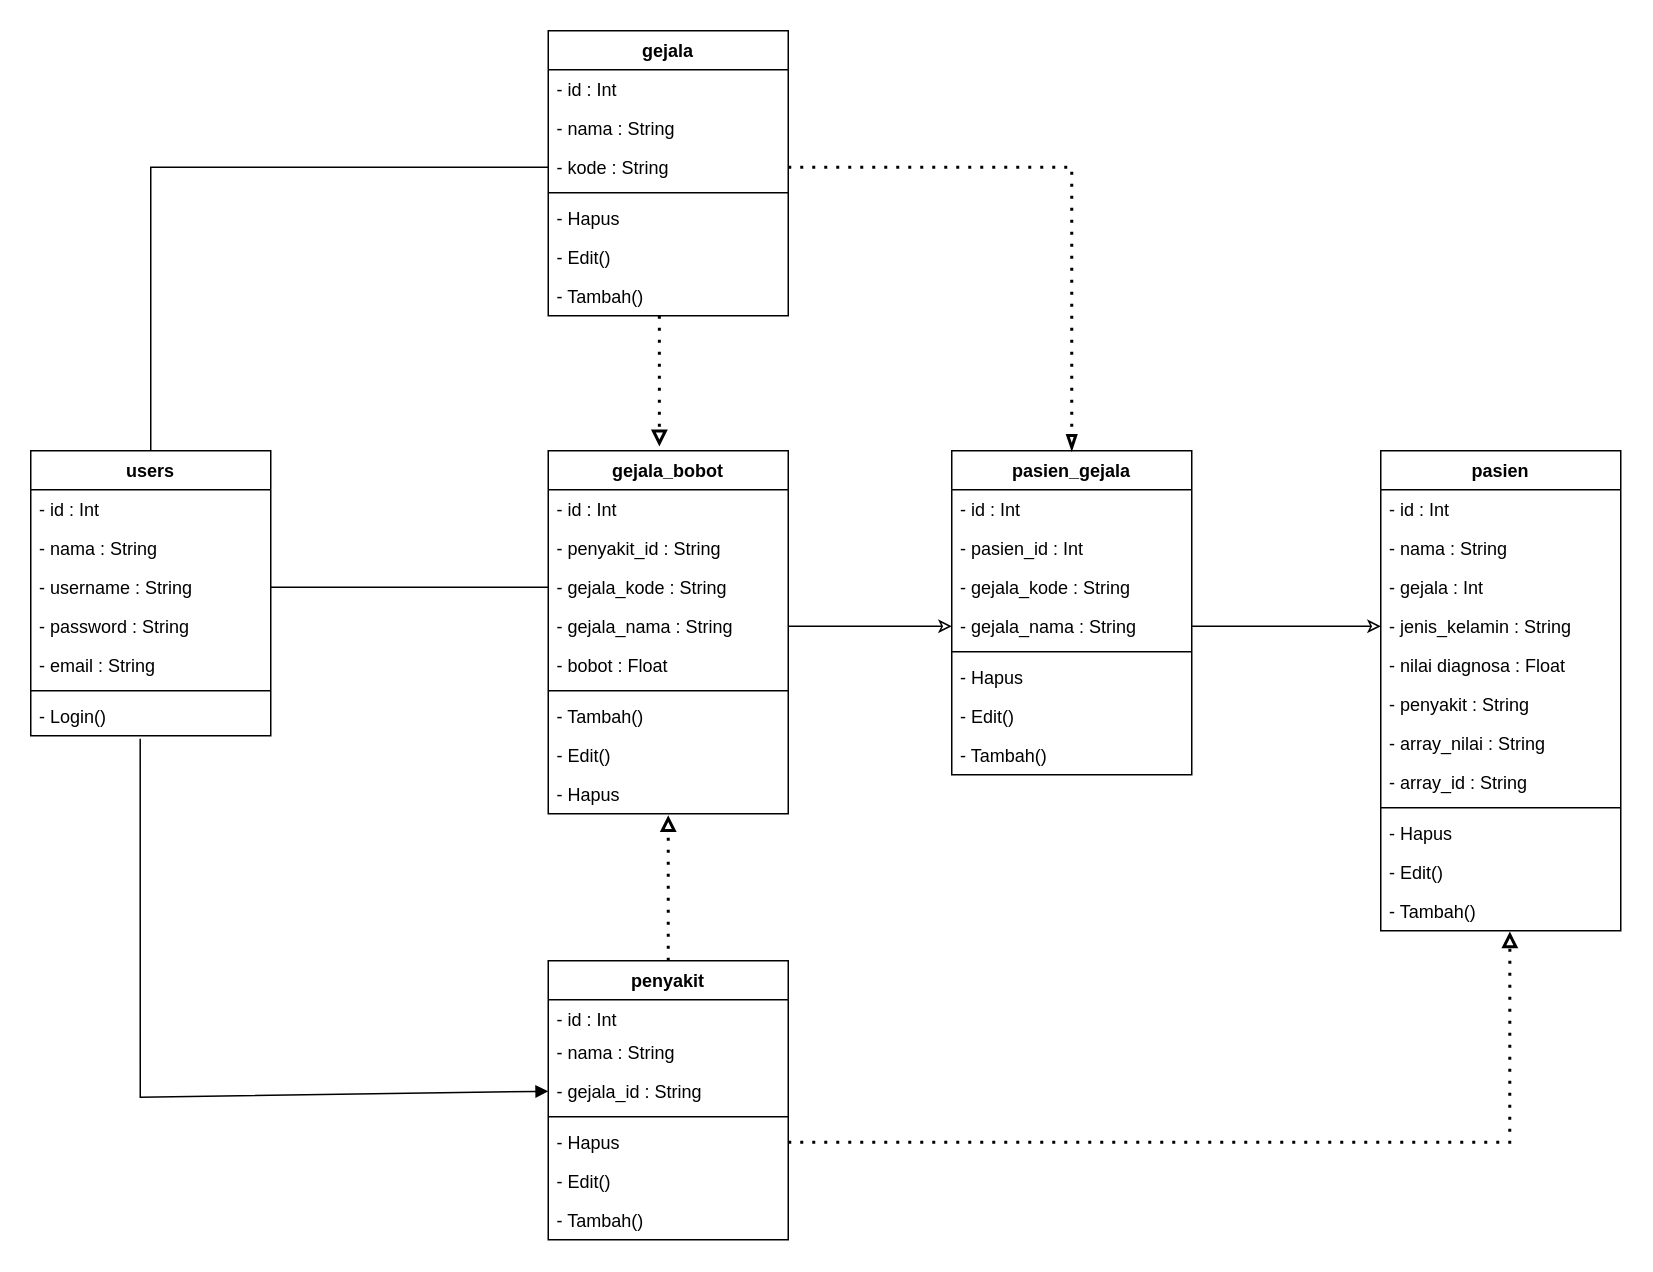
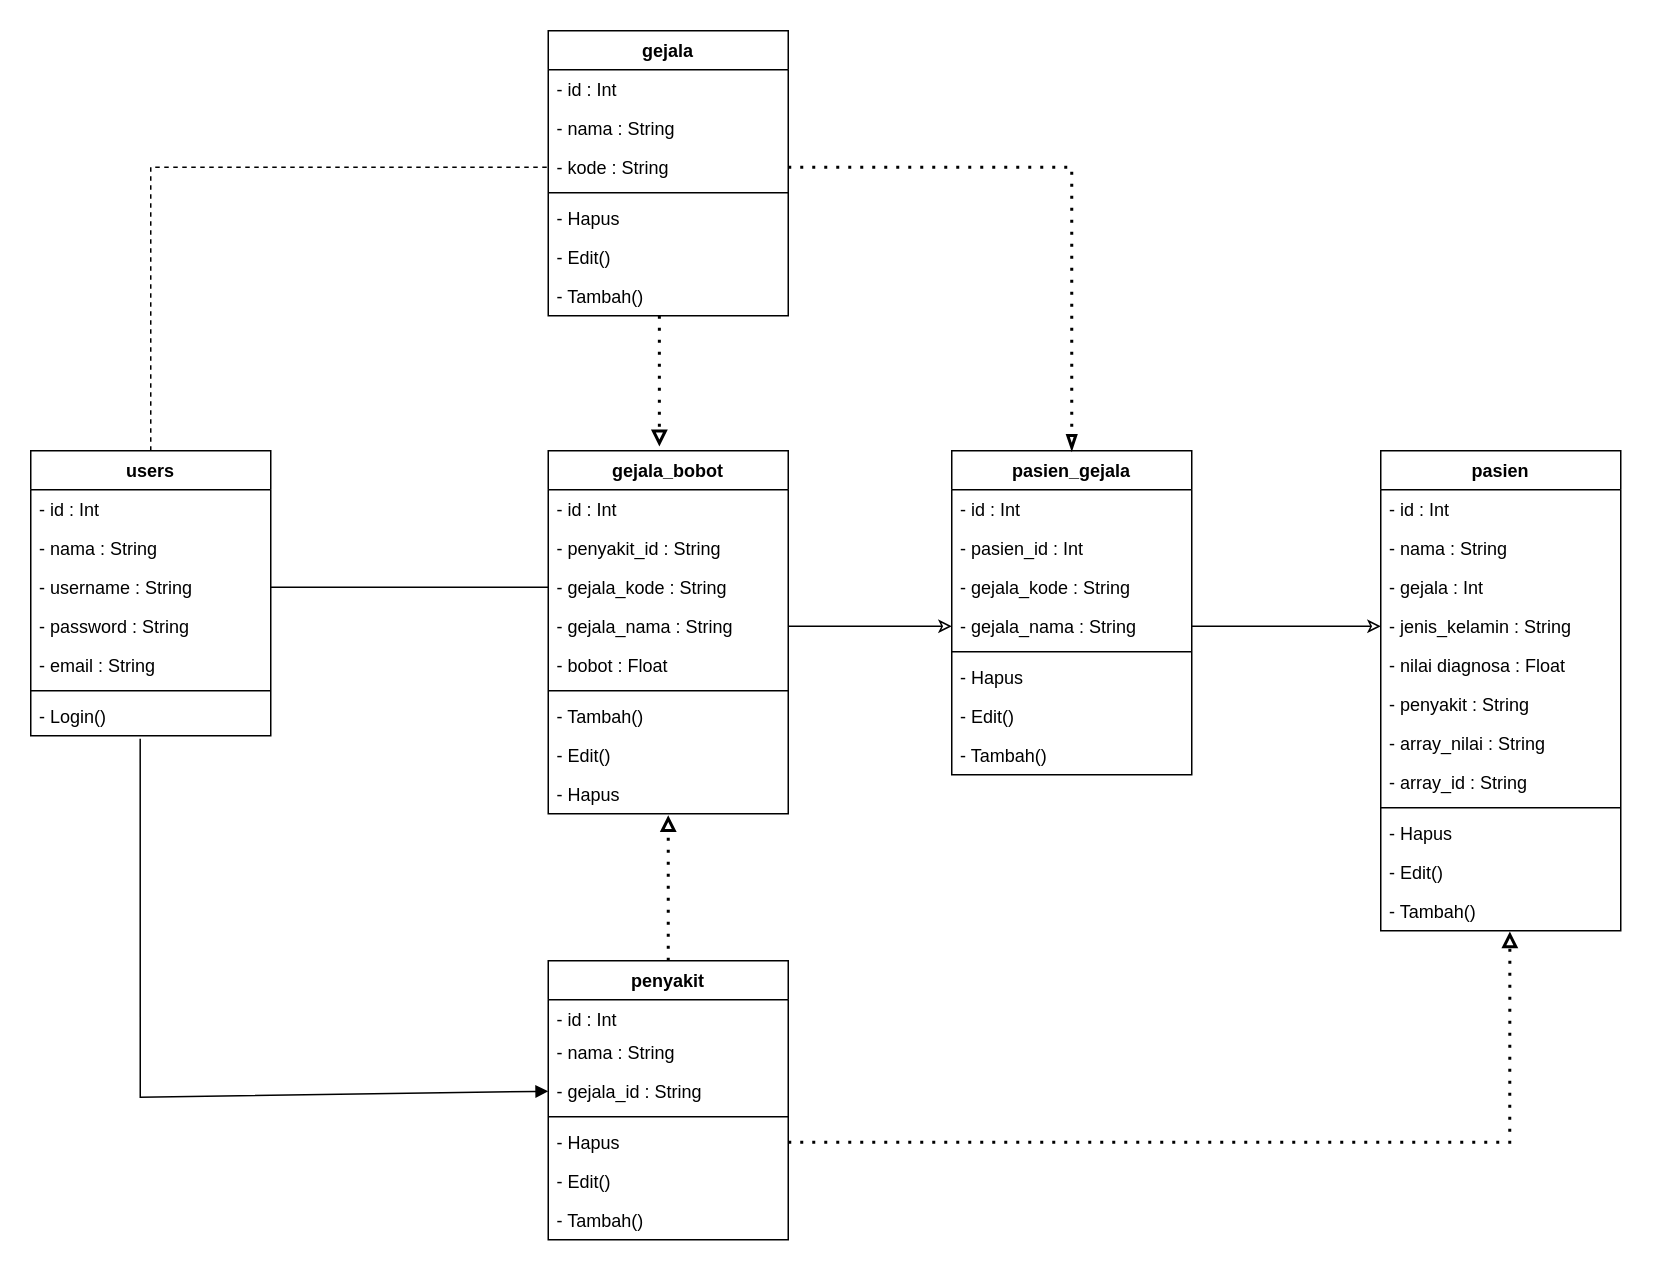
- <mxCell id="29" value="" style="endArrow=none;html=1;rounded=0;exitX=0.5;exitY=0;exitDx=0;exitDy=0;entryX=0;entryY=0.5;entryDx=0;entryDy=0;" edge="1" parent="1" source="2" target="24"><mxGeometry width="50" height="50" relative="1" as="geometry"><mxPoint x="240" y="150" as="sourcePoint" /><mxPoint x="290" y="100" as="targetPoint" /><Array as="points"><mxPoint x="100" y="111" /></Array></mxGeometry></mxCell>
+ <mxCell id="29" value="" style="endArrow=none;html=1;rounded=0;exitX=0.5;exitY=0;exitDx=0;exitDy=0;entryX=0;entryY=0.5;entryDx=0;entryDy=0;dashed=1;" edge="1" parent="1" source="2" target="24"><mxGeometry width="50" height="50" relative="1" as="geometry"><mxPoint x="240" y="150" as="sourcePoint" /><mxPoint x="290" y="100" as="targetPoint" /><Array as="points"><mxPoint x="100" y="111" /></Array></mxGeometry></mxCell>
